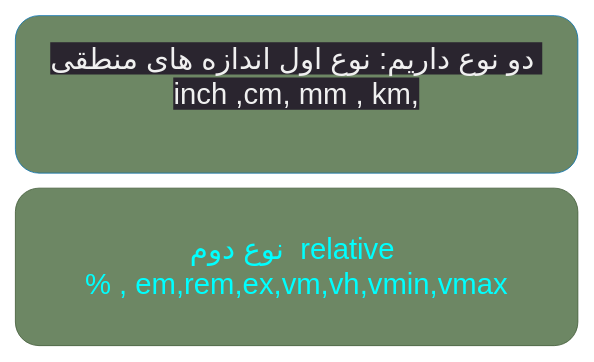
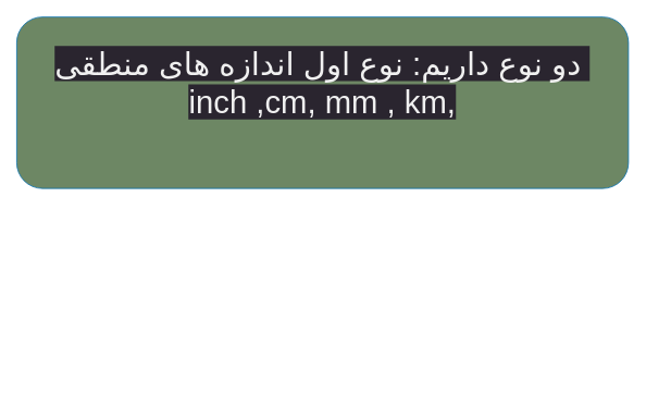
- <mxCell id="3" value="&lt;font color=&quot;#00ffff&quot;&gt;نوع دوم&amp;nbsp; relative&amp;nbsp;&lt;br&gt;% , em,rem,ex,vm,vh,vmin,vmax&lt;/font&gt;" style="rounded=1;whiteSpace=wrap;html=1;strokeColor=#3A5431;fontSize=39;fillColor=#6d8764;fontColor=#ffffff;" vertex="1" parent="1"><mxGeometry x="20" y="250" width="750" height="210" as="geometry" /></mxCell>
